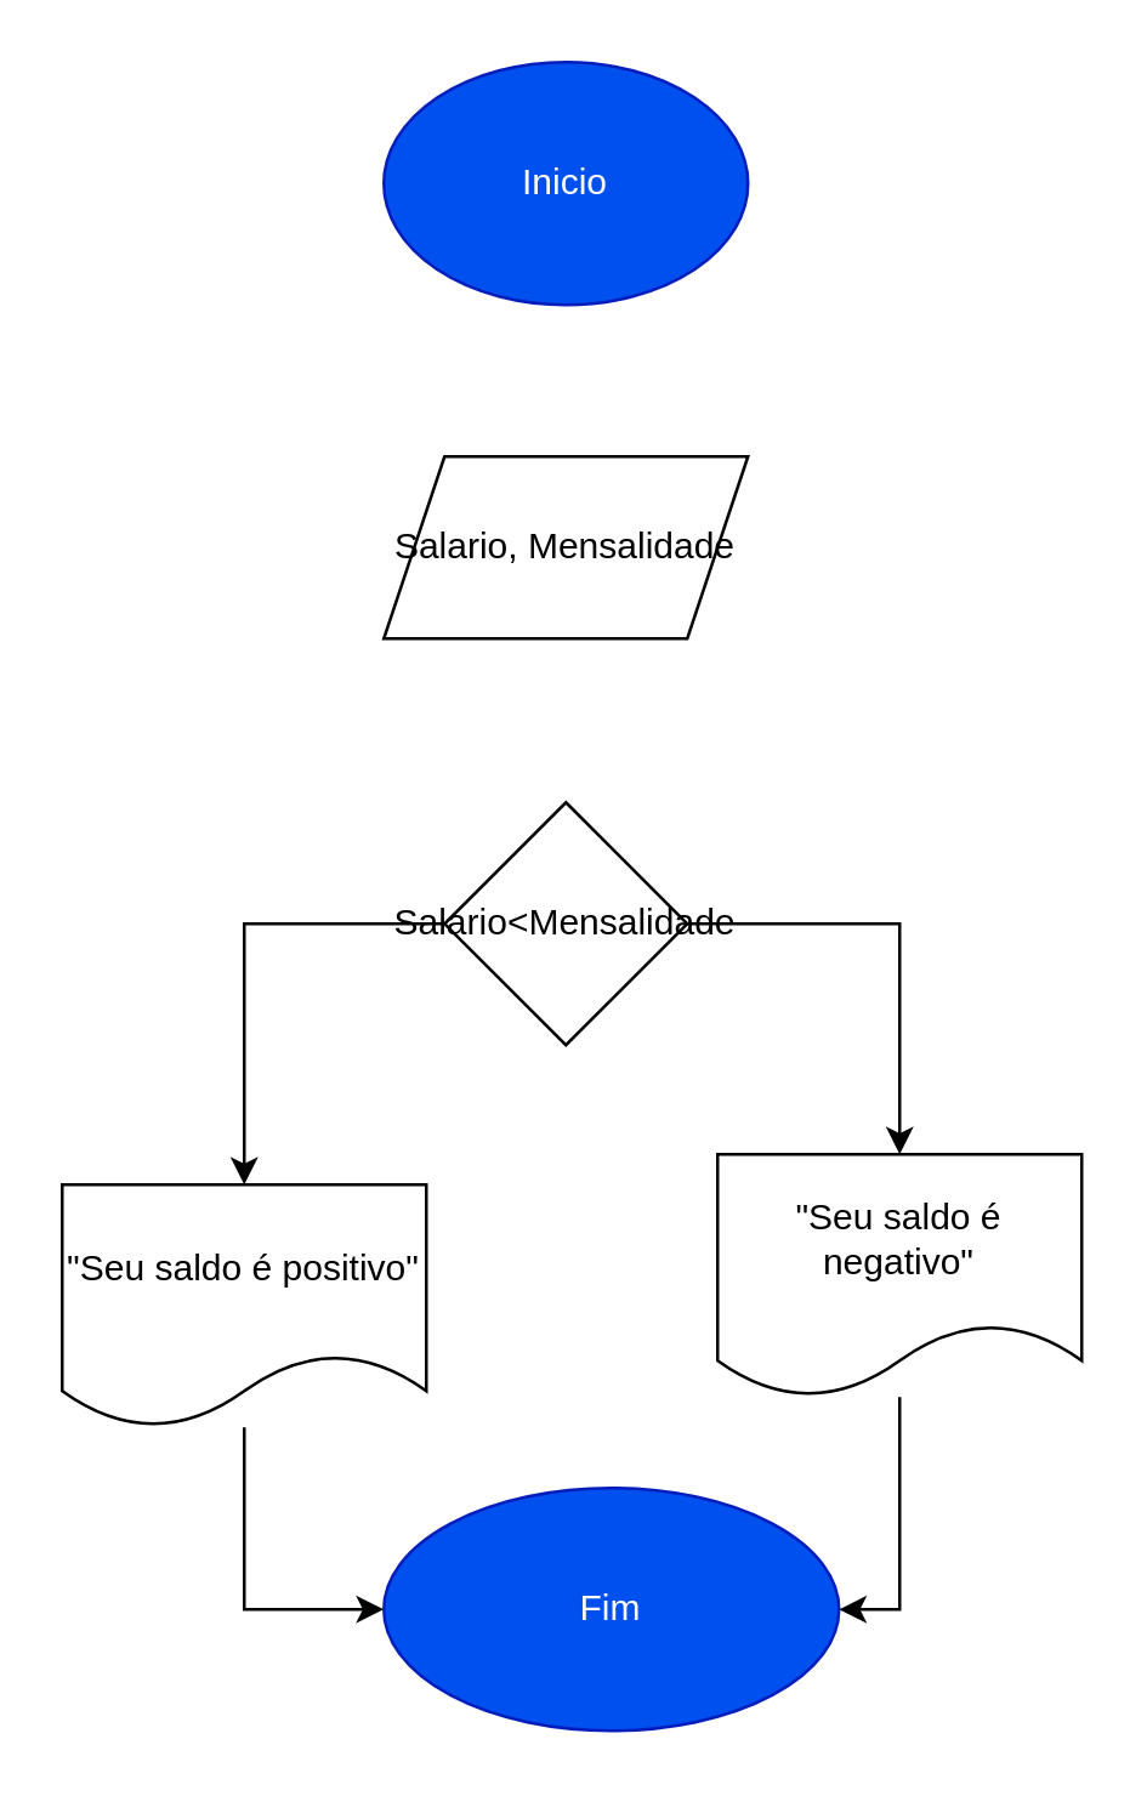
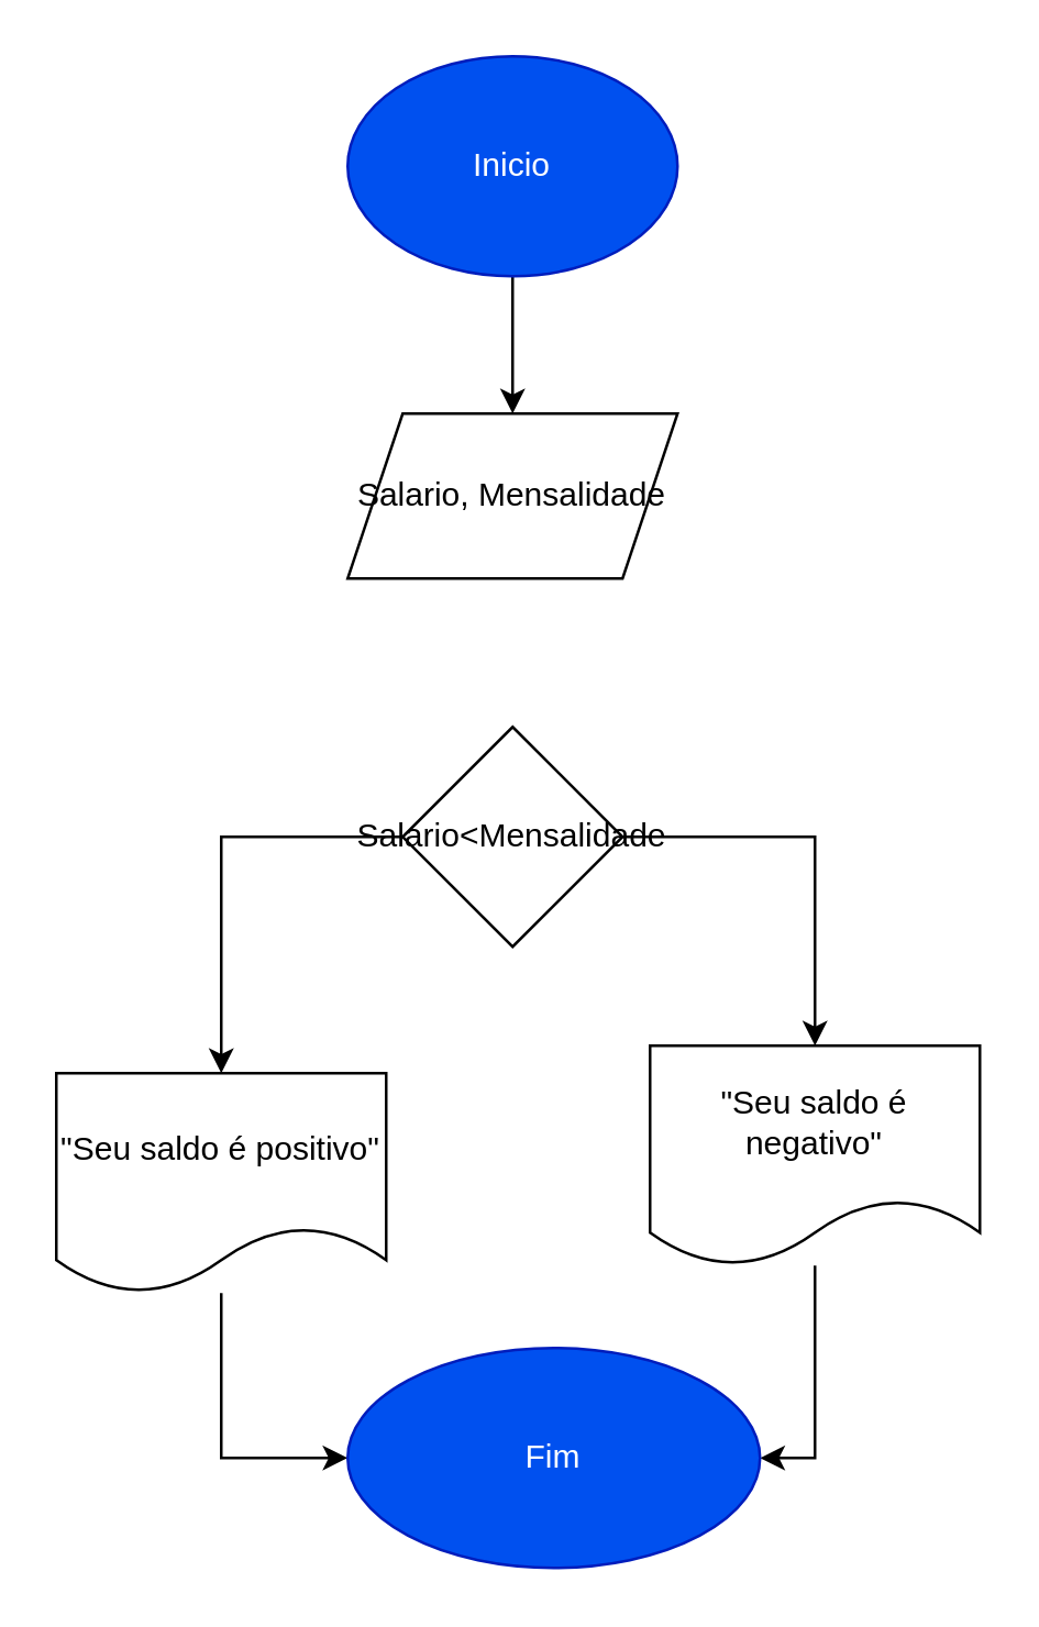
+ <mxCell id="2" value="" style="edgeStyle=orthogonalEdgeStyle;rounded=0;orthogonalLoop=1;jettySize=auto;html=1;" edge="1" parent="1" source="3" target="4"><mxGeometry relative="1" as="geometry" /></mxCell>
